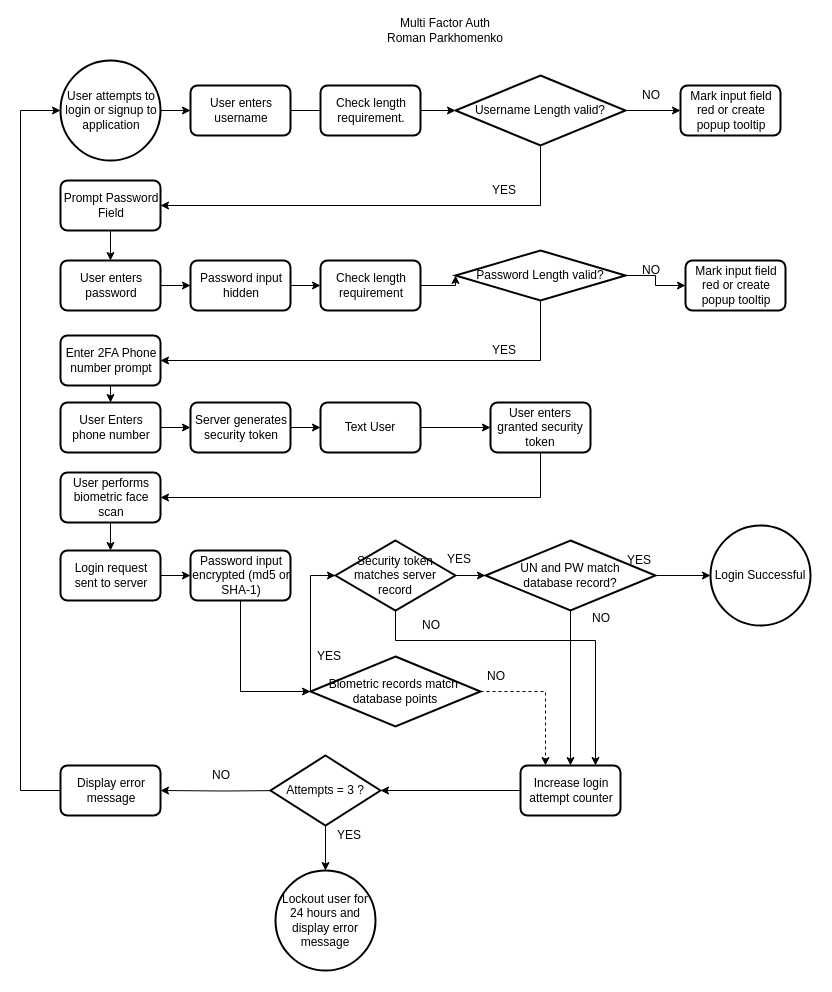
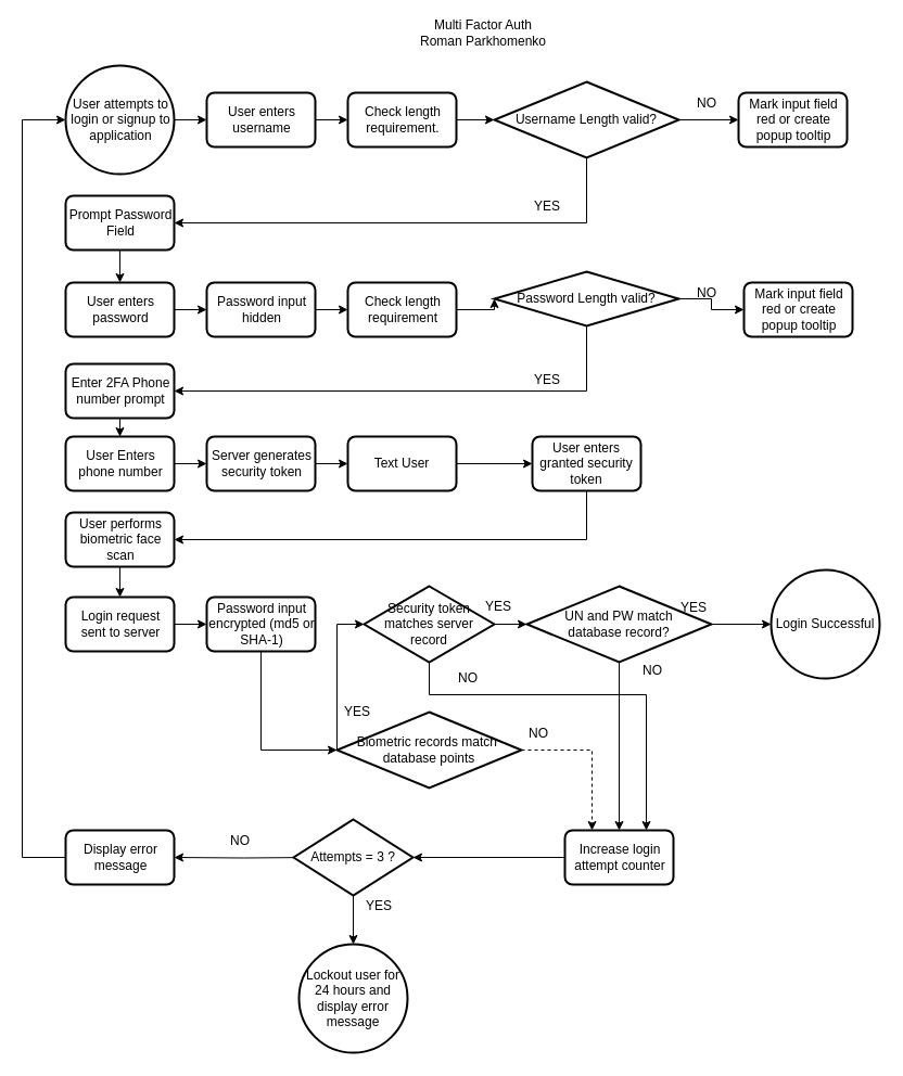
- <mxCell id="4" value="" style="edgeStyle=orthogonalEdgeStyle;rounded=0;orthogonalLoop=1;jettySize=auto;html=1;endArrow=none;" edge="1" parent="1" source="5" target="7"><mxGeometry relative="1" as="geometry" /></mxCell>
+ <mxCell id="4" value="" style="edgeStyle=orthogonalEdgeStyle;rounded=0;orthogonalLoop=1;jettySize=auto;html=1;" edge="1" parent="1" source="5" target="7"><mxGeometry relative="1" as="geometry" /></mxCell>
